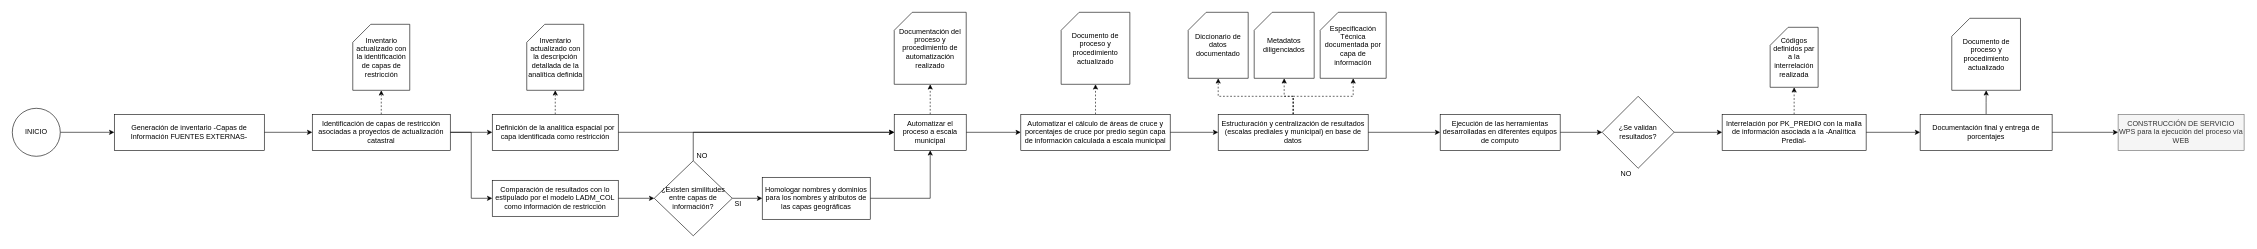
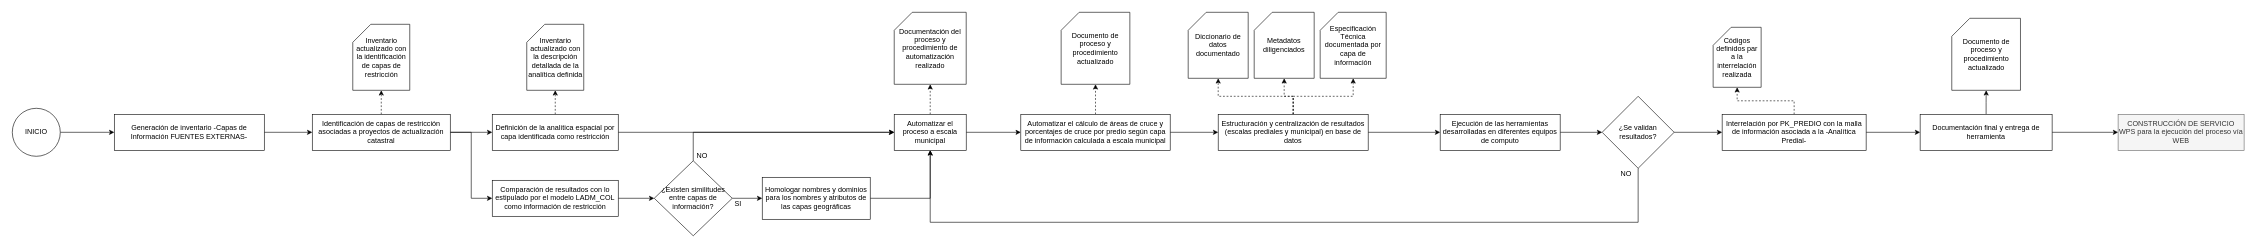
- <mxCell id="51" value="Códigos definidos par a la interrelación realizada" style="shape=card;whiteSpace=wrap;html=1;" vertex="1" parent="1"><mxGeometry x="2950" y="45" width="80" height="100" as="geometry" /></mxCell>
+ <mxCell id="51" value="Códigos definidos par a la interrelación realizada" style="shape=card;whiteSpace=wrap;html=1;" vertex="1" parent="1"><mxGeometry x="2855" y="45" width="80" height="100" as="geometry" /></mxCell>
- <mxCell id="49" value="Documentación final y entrega de porcentajes" style="rounded=0;whiteSpace=wrap;html=1;" vertex="1" parent="1"><mxGeometry x="3200" y="190" width="220" height="60" as="geometry" /></mxCell>
+ <mxCell id="49" value="Documentación final y entrega de herramienta" style="rounded=0;whiteSpace=wrap;html=1;" vertex="1" parent="1"><mxGeometry x="3200" y="190" width="220" height="60" as="geometry" /></mxCell>
+ <mxCell id="38" style="edgeStyle=orthogonalEdgeStyle;rounded=0;orthogonalLoop=1;jettySize=auto;html=1;entryX=0.5;entryY=1;entryDx=0;entryDy=0;" edge="1" parent="1" source="40" target="22"><mxGeometry relative="1" as="geometry"><Array as="points"><mxPoint x="2730" y="370" /><mxPoint x="1550" y="370" /></Array></mxGeometry></mxCell>
